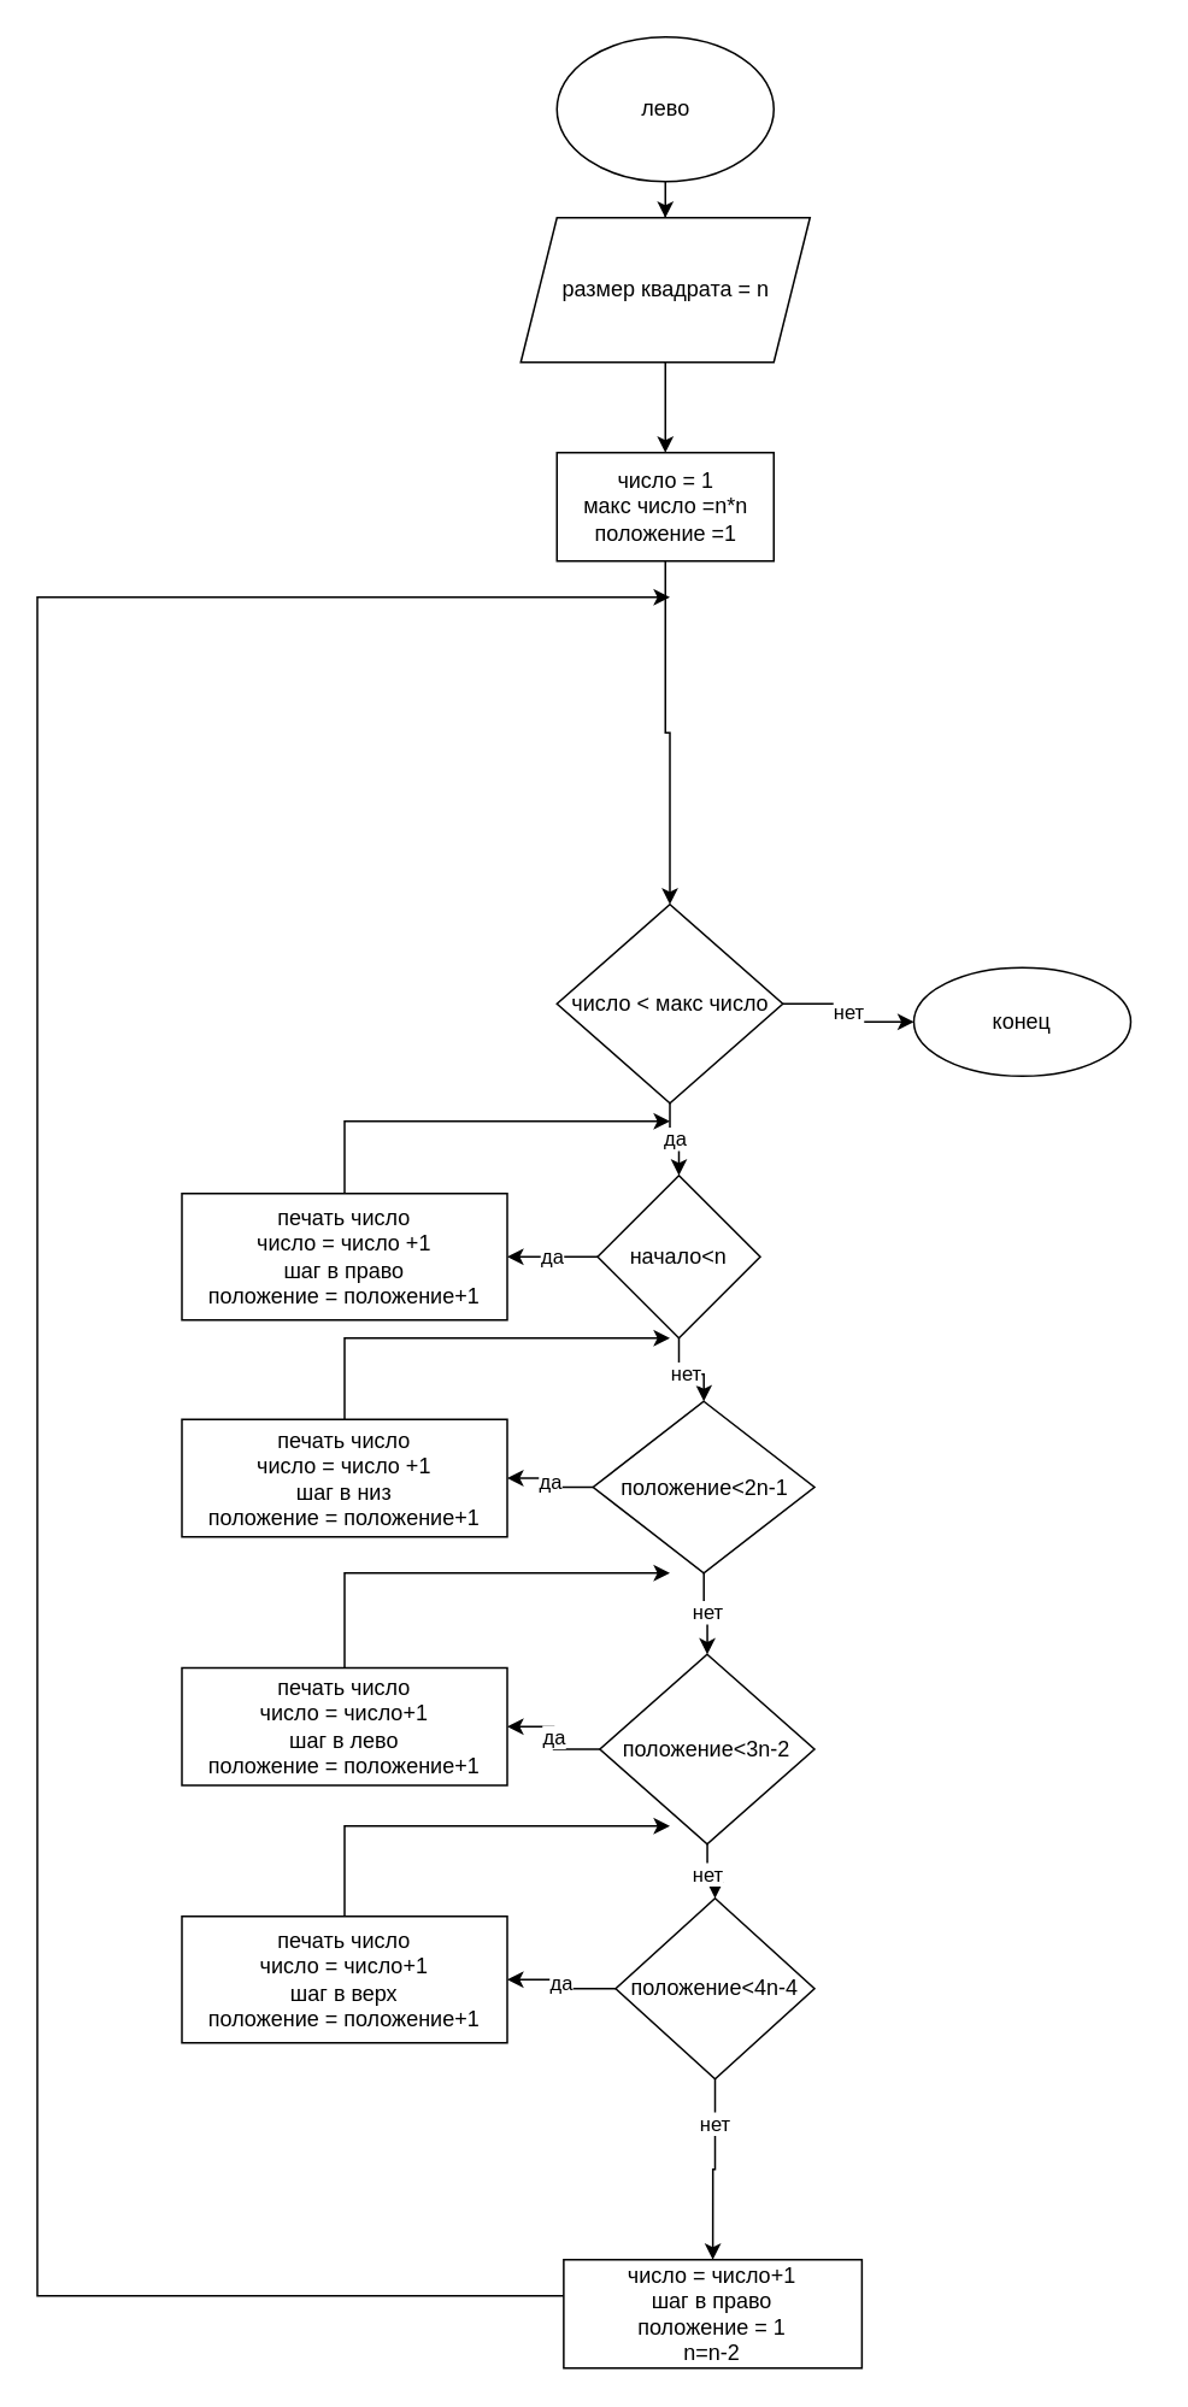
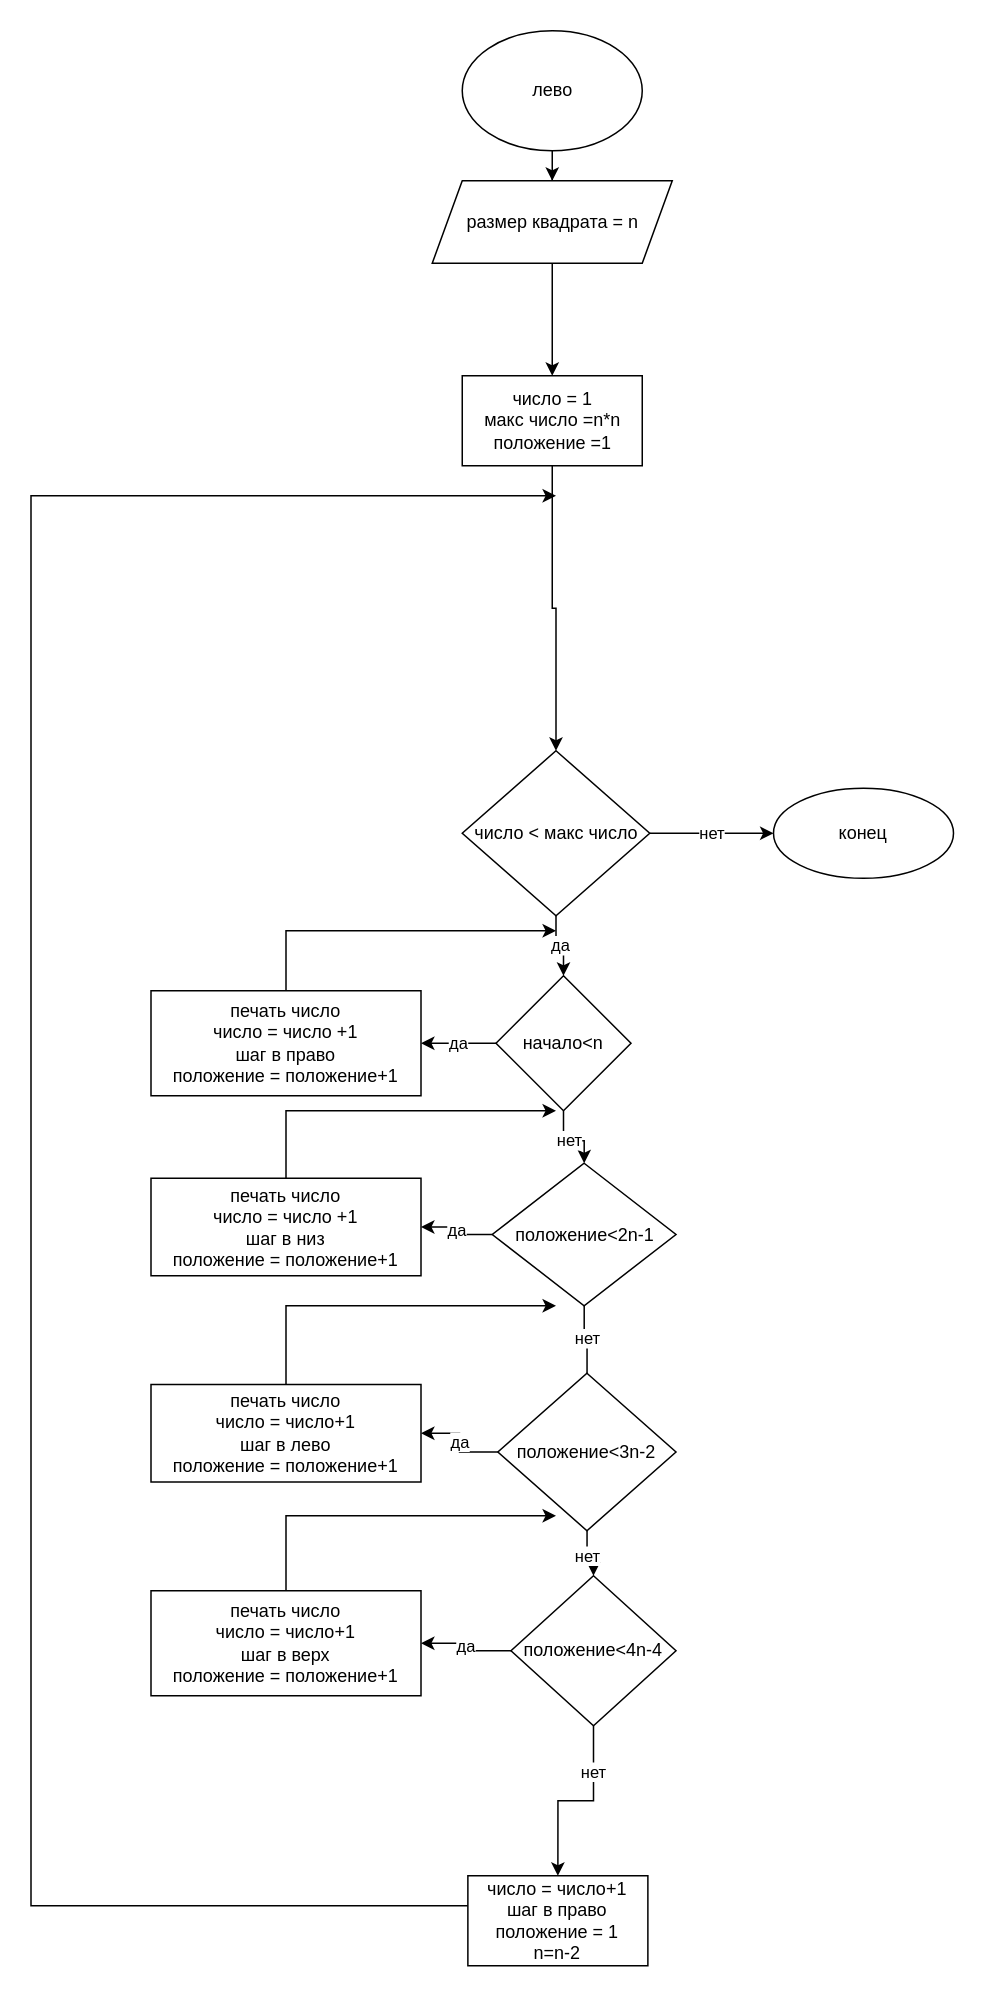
- <mxCell id="5" value="размер квадрата = n&lt;br&gt;" style="shape=parallelogram;perimeter=parallelogramPerimeter;whiteSpace=wrap;html=1;fixedSize=1;" vertex="1" parent="1"><mxGeometry x="287.5" y="120" width="160" height="80" as="geometry" /></mxCell>
+ <mxCell id="5" value="размер квадрата = n&lt;br&gt;" style="shape=parallelogram;perimeter=parallelogramPerimeter;whiteSpace=wrap;html=1;fixedSize=1;" vertex="1" parent="1"><mxGeometry x="287.5" y="120" width="160" height="55" as="geometry" /></mxCell>
- <mxCell id="33" value="конец" style="ellipse;whiteSpace=wrap;html=1;" vertex="1" parent="1"><mxGeometry x="505" y="535" width="120" height="60" as="geometry" /></mxCell>
+ <mxCell id="33" value="конец" style="ellipse;whiteSpace=wrap;html=1;" vertex="1" parent="1"><mxGeometry x="515" y="525" width="120" height="60" as="geometry" /></mxCell>
- <mxCell id="17" value="нет" style="edgeStyle=orthogonalEdgeStyle;rounded=0;orthogonalLoop=1;jettySize=auto;html=1;" edge="1" parent="1" source="18" target="23"><mxGeometry relative="1" as="geometry" /></mxCell>
+ <mxCell id="17" value="нет" style="edgeStyle=orthogonalEdgeStyle;rounded=0;orthogonalLoop=1;jettySize=auto;html=1;endArrow=none;" edge="1" parent="1" source="18" target="23"><mxGeometry relative="1" as="geometry" /></mxCell>
- <mxCell id="32" value="число = число+1&lt;br&gt;шаг в право&lt;br&gt;положение = 1&lt;br&gt;n=n-2" style="rounded=0;whiteSpace=wrap;html=1;" vertex="1" parent="1"><mxGeometry x="311.25" y="1250" width="165" height="60" as="geometry" /></mxCell>
+ <mxCell id="32" value="число = число+1&lt;br&gt;шаг в право&lt;br&gt;положение = 1&lt;br&gt;n=n-2" style="rounded=0;whiteSpace=wrap;html=1;" vertex="1" parent="1"><mxGeometry x="311.25" y="1250" width="120" height="60" as="geometry" /></mxCell>
